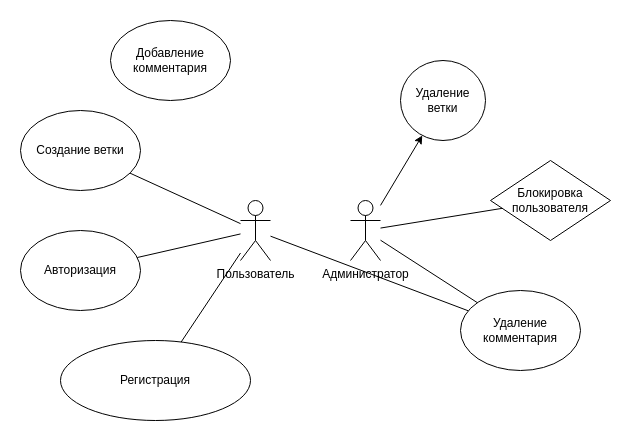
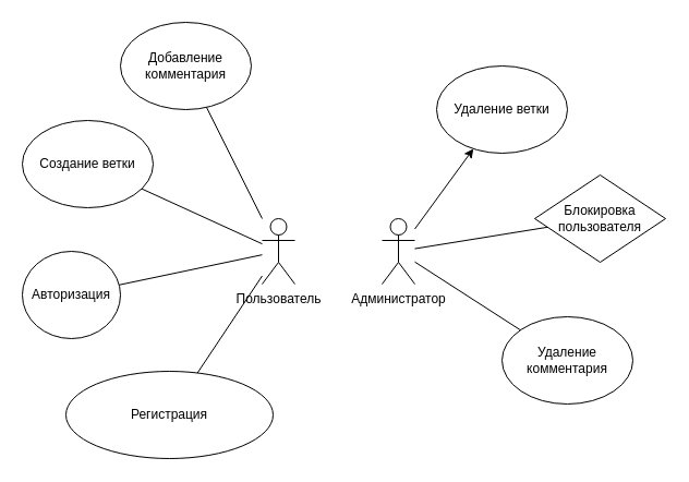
- <mxCell id="13" value="Удаление ветки" style="ellipse;whiteSpace=wrap;html=1;" vertex="1" parent="1"><mxGeometry x="400" y="60" width="85" height="80" as="geometry" /></mxCell>
+ <mxCell id="13" value="Удаление ветки" style="ellipse;whiteSpace=wrap;html=1;" vertex="1" parent="1"><mxGeometry x="400" y="60" width="120" height="80" as="geometry" /></mxCell>
- <mxCell id="4" value="Авторизация" style="ellipse;whiteSpace=wrap;html=1;" vertex="1" parent="1"><mxGeometry x="20" y="230" width="120" height="80" as="geometry" /></mxCell>
+ <mxCell id="4" value="Авторизация" style="ellipse;whiteSpace=wrap;html=1;" vertex="1" parent="1"><mxGeometry x="20" y="230" width="90" height="80" as="geometry" /></mxCell>
- <mxCell id="10" value="" style="endArrow=none;html=1;rounded=0;" edge="1" parent="1" source="2" target="14"><mxGeometry width="50" height="50" relative="1" as="geometry"><mxPoint x="250" y="281.449" as="sourcePoint" /><mxPoint x="453.411" y="233.294" as="targetPoint" /></mxGeometry></mxCell>
+ <mxCell id="10" value="" style="endArrow=none;html=1;rounded=0;" edge="1" parent="1" source="2" target="9"><mxGeometry width="50" height="50" relative="1" as="geometry"><mxPoint x="250" y="281.449" as="sourcePoint" /><mxPoint x="453.411" y="233.294" as="targetPoint" /></mxGeometry></mxCell>
